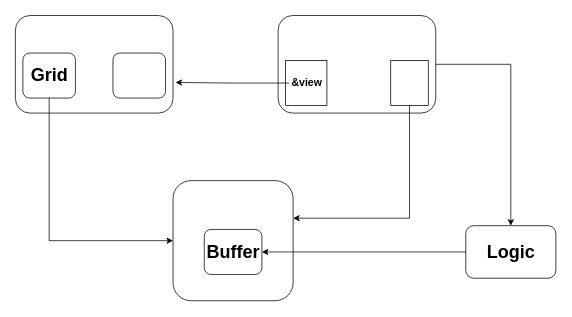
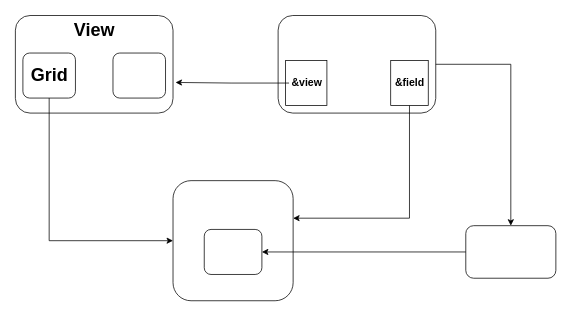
+ <mxCell id="13" value="View" style="text;strokeColor=none;fillColor=none;html=1;fontSize=24;fontStyle=1;verticalAlign=middle;align=center;" vertex="1" parent="10"><mxGeometry x="55" width="100" height="40" as="geometry" /></mxCell>
+ <mxCell id="6" value="&amp;amp;field&lt;font style=&quot;font-size: 14px;&quot;&gt;&lt;br style=&quot;font-size: 14px;&quot;&gt;&lt;/font&gt;" style="text;strokeColor=none;fillColor=none;html=1;fontSize=14;fontStyle=1;verticalAlign=middle;align=center;" vertex="1" parent="4"><mxGeometry x="1.25" y="10" width="47.5" height="40" as="geometry" /></mxCell>
- <mxCell id="19" value="Buffer" style="text;strokeColor=none;fillColor=none;html=1;fontSize=24;fontStyle=1;verticalAlign=middle;align=center;" vertex="1" parent="16"><mxGeometry x="48" y="75" width="64" height="40" as="geometry" /></mxCell>
- <mxCell id="22" value="Logic" style="text;strokeColor=none;fillColor=none;html=1;fontSize=24;fontStyle=1;verticalAlign=middle;align=center;" vertex="1" parent="20"><mxGeometry x="10" y="15" width="100" height="40" as="geometry" /></mxCell>
